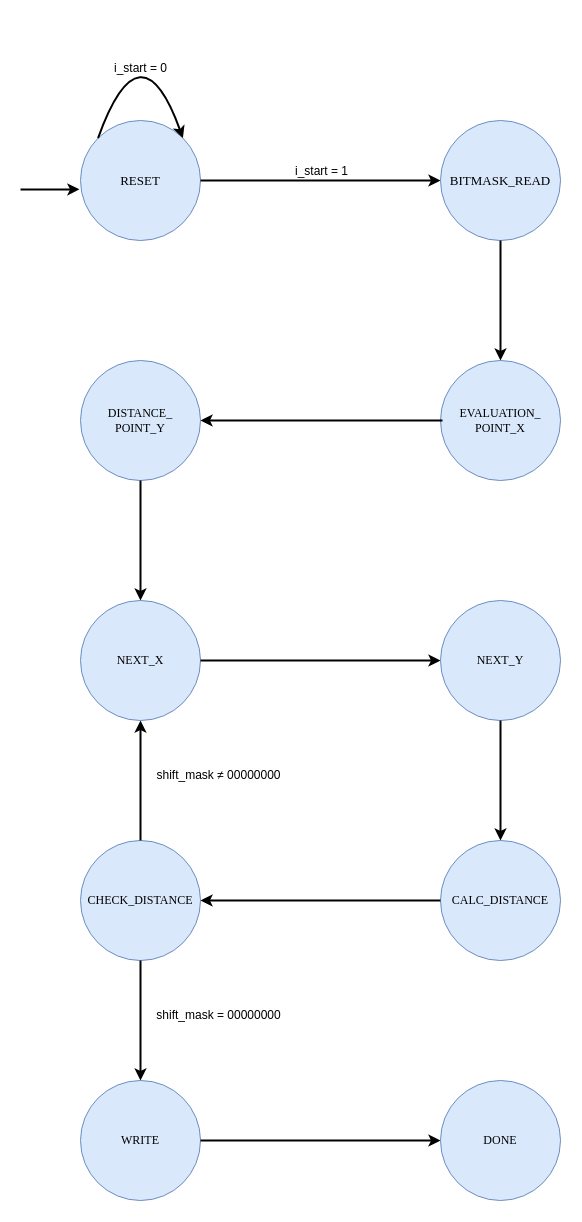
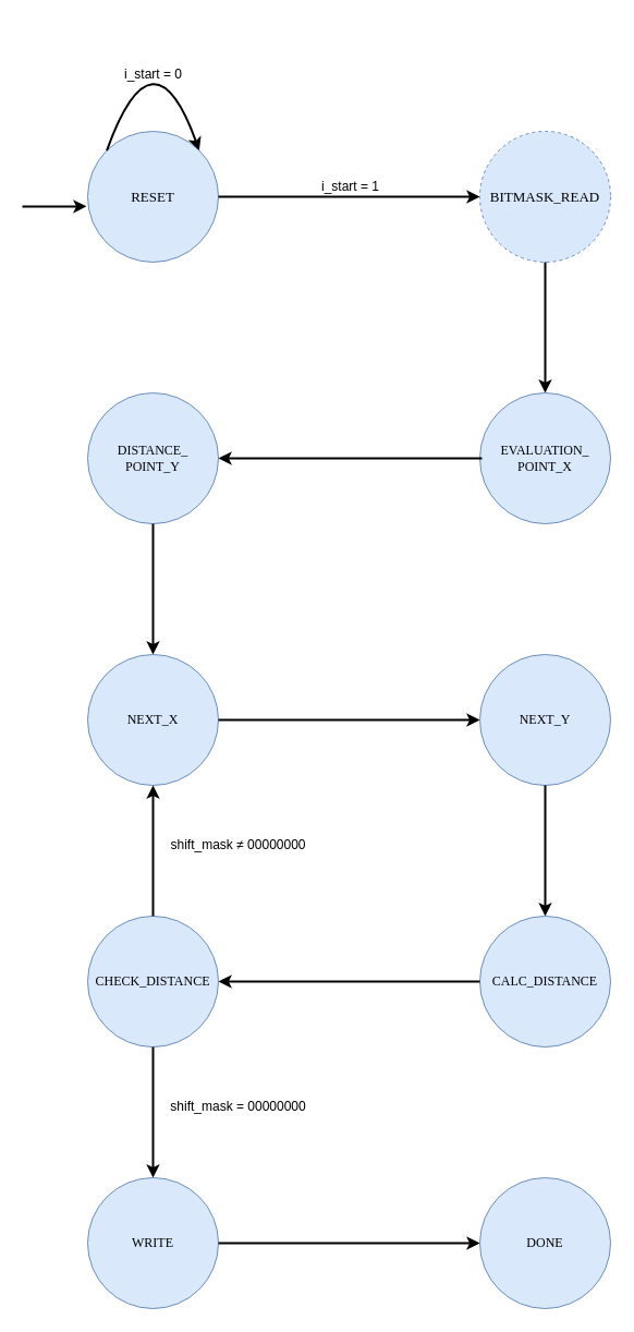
- <mxCell id="3" value="&lt;font style=&quot;font-size: 13px;&quot;&gt;BITMASK_READ&lt;/font&gt;" style="ellipse;whiteSpace=wrap;html=1;aspect=fixed;fontFamily=Verdana;fontSize=13;fillColor=#dae8fc;strokeColor=#6c8ebf;" parent="1" vertex="1"><mxGeometry x="440" y="120" width="120" height="120" as="geometry" /></mxCell>
+ <mxCell id="3" value="&lt;font style=&quot;font-size: 13px;&quot;&gt;BITMASK_READ&lt;/font&gt;" style="ellipse;whiteSpace=wrap;html=1;aspect=fixed;fontFamily=Verdana;fontSize=13;fillColor=#dae8fc;strokeColor=#6c8ebf;dashed=1;" parent="1" vertex="1"><mxGeometry x="440" y="120" width="120" height="120" as="geometry" /></mxCell>
